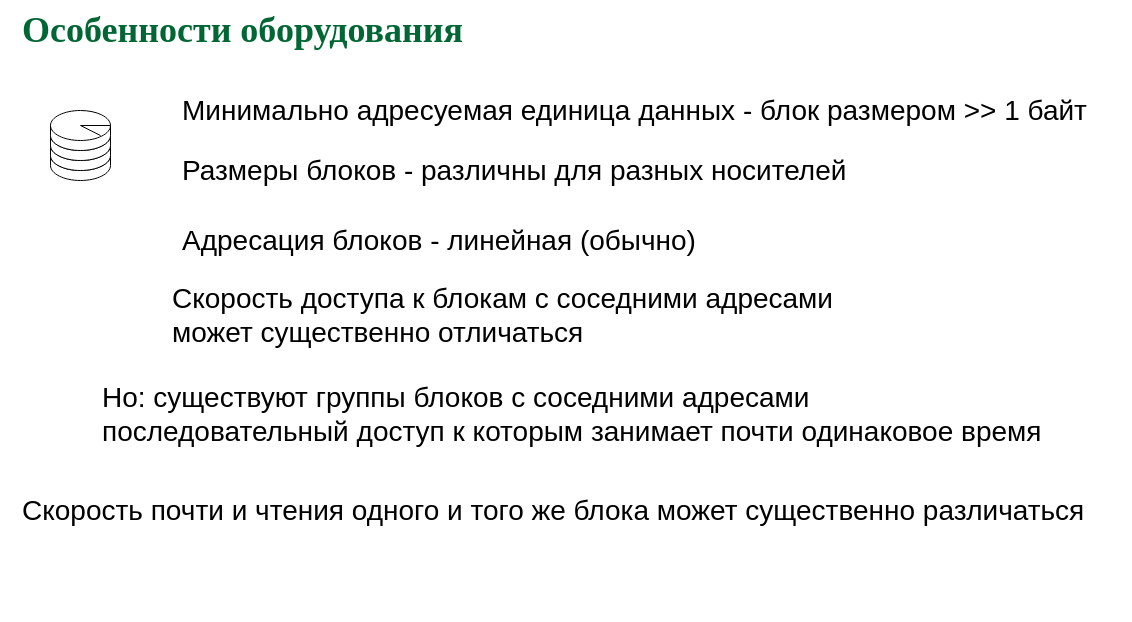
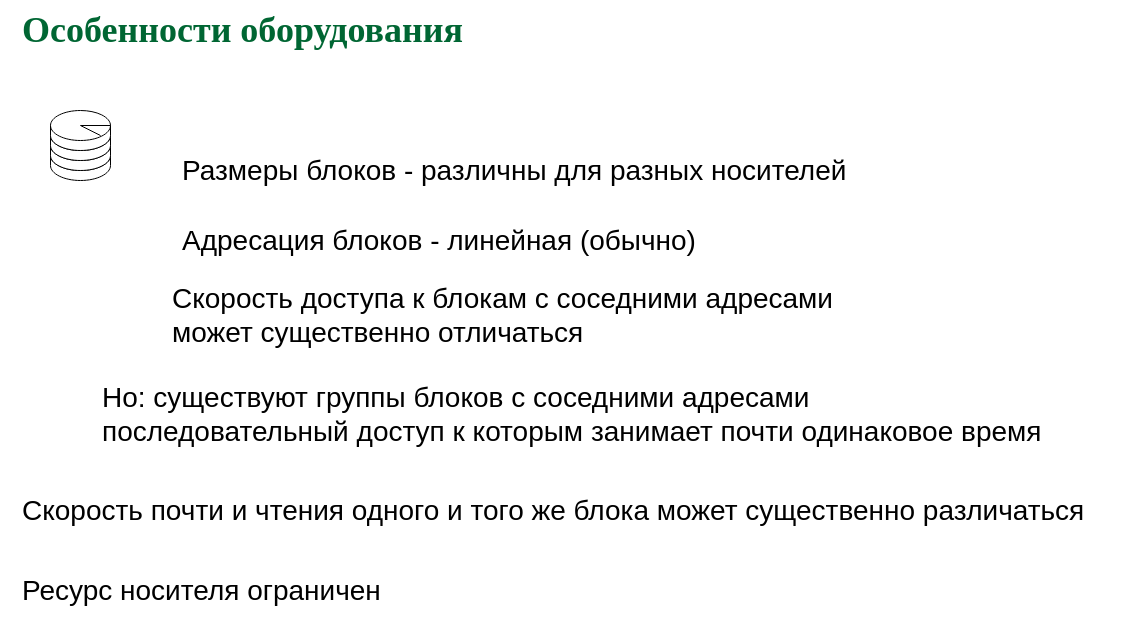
- <mxCell id="6" value="&lt;span style=&quot;font-size: 28px&quot;&gt;Минимально адресуемая единица данных - блок размером &amp;gt;&amp;gt; 1 байт&lt;/span&gt;" style="text;html=1;align=left;verticalAlign=middle;resizable=0;points=[];autosize=1;" parent="1" vertex="1"><mxGeometry x="180" y="100" width="920" height="20" as="geometry" /></mxCell>
+ <mxCell id="15" value="&lt;span style=&quot;font-size: 28px&quot;&gt;Ресурс носителя ограничен&lt;br&gt;&lt;/span&gt;" style="text;html=1;align=left;verticalAlign=middle;resizable=0;points=[];autosize=1;" parent="1" vertex="1"><mxGeometry x="20" y="580" width="370" height="20" as="geometry" /></mxCell>
